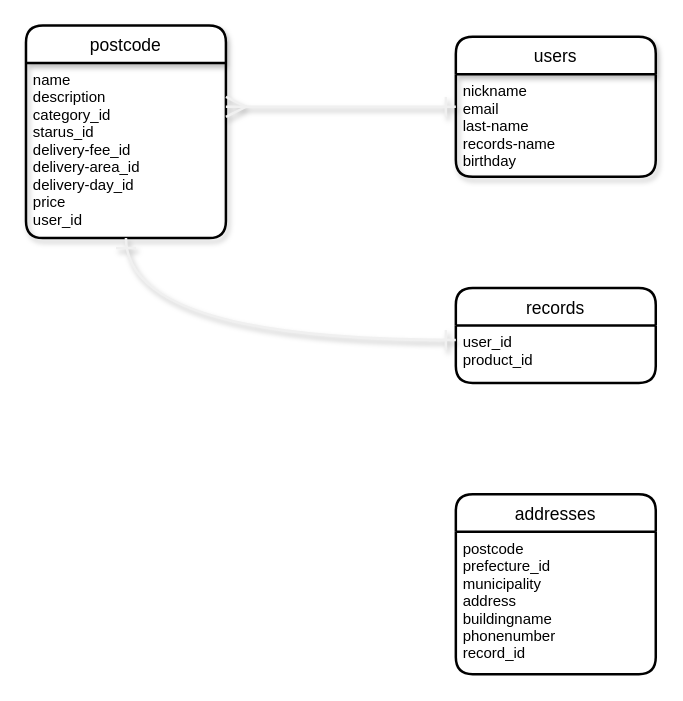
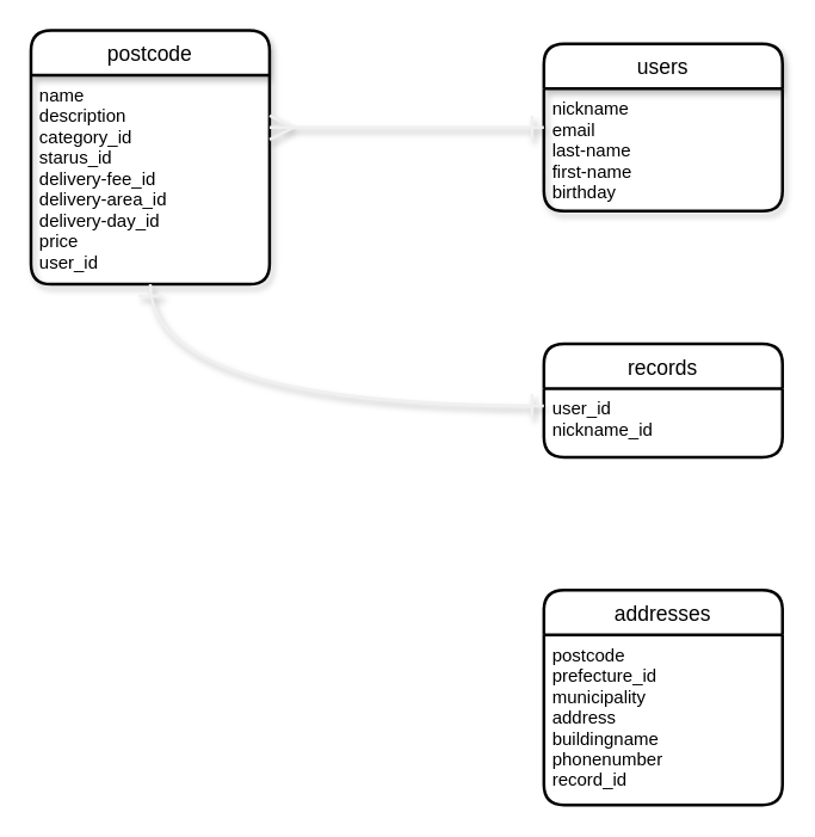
- <mxCell id="3" value="nickname&#10;email&#10;last-name&#10;records-name&#10;birthday" style="align=left;strokeColor=none;fillColor=none;spacingLeft=4;fontSize=12;verticalAlign=top;resizable=0;rotatable=0;part=1;" vertex="1" parent="2"><mxGeometry y="30" width="160" height="82" as="geometry" /></mxCell>
+ <mxCell id="3" value="nickname&#10;email&#10;last-name&#10;first-name&#10;birthday" style="align=left;strokeColor=none;fillColor=none;spacingLeft=4;fontSize=12;verticalAlign=top;resizable=0;rotatable=0;part=1;" vertex="1" parent="2"><mxGeometry y="30" width="160" height="82" as="geometry" /></mxCell>
- <mxCell id="9" value="user_id&#10;product_id" style="align=left;strokeColor=none;fillColor=none;spacingLeft=4;fontSize=12;verticalAlign=top;resizable=0;rotatable=0;part=1;" vertex="1" parent="8"><mxGeometry y="30" width="160" height="46" as="geometry" /></mxCell>
+ <mxCell id="9" value="user_id&#10;nickname_id" style="align=left;strokeColor=none;fillColor=none;spacingLeft=4;fontSize=12;verticalAlign=top;resizable=0;rotatable=0;part=1;" vertex="1" parent="8"><mxGeometry y="30" width="160" height="46" as="geometry" /></mxCell>
